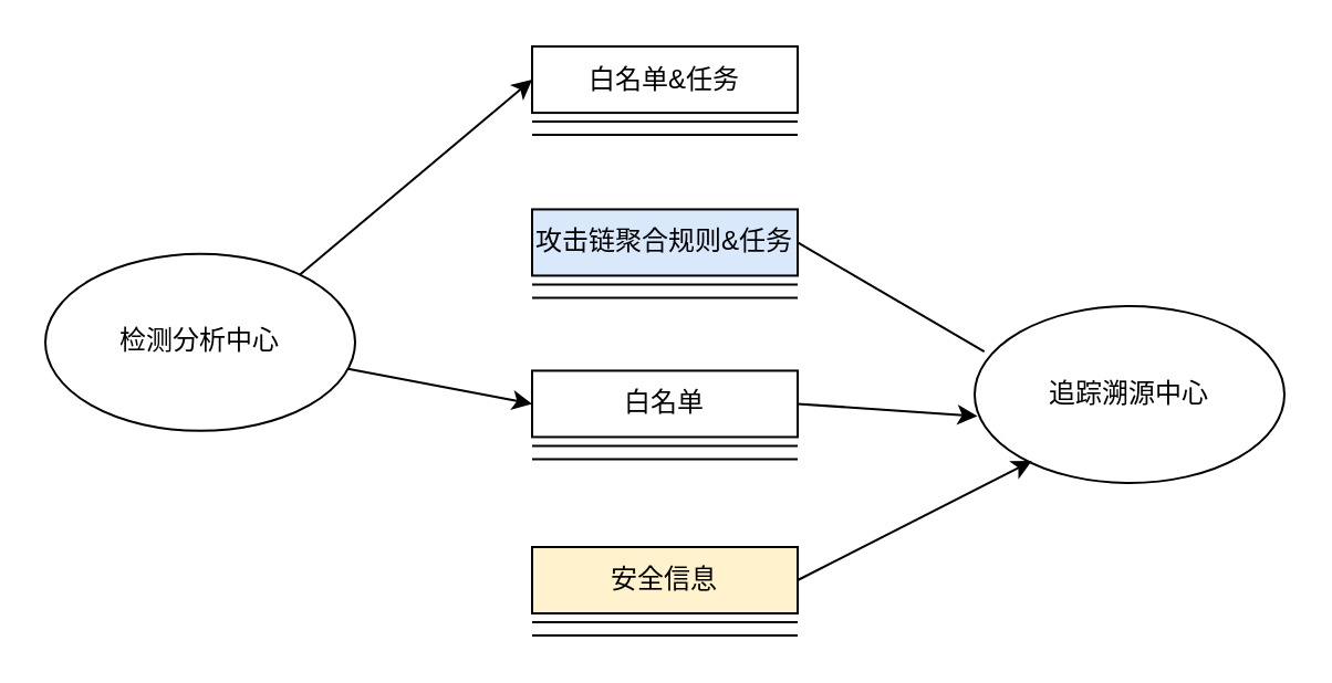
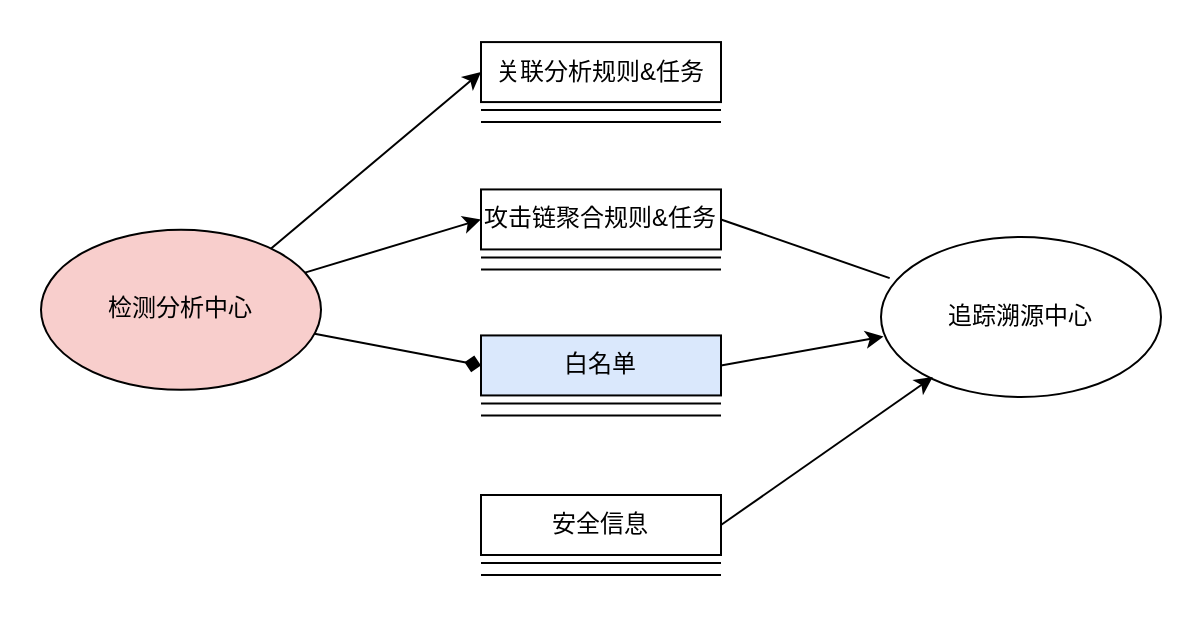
- <mxCell id="7" value="白名单&amp;amp;任务" style="rounded=0;whiteSpace=wrap;html=1;" vertex="1" parent="1"><mxGeometry x="240" y="20.54" width="120" height="30" as="geometry" /></mxCell>
+ <mxCell id="7" value="关联分析规则&amp;amp;任务" style="rounded=0;whiteSpace=wrap;html=1;" vertex="1" parent="1"><mxGeometry x="240" y="20.54" width="120" height="30" as="geometry" /></mxCell>
- <mxCell id="11" value="攻击链聚合规则&amp;amp;任务" style="rounded=0;whiteSpace=wrap;html=1;fillColor=#dae8fc;" vertex="1" parent="1"><mxGeometry x="240" y="94.22" width="120" height="30" as="geometry" /></mxCell>
+ <mxCell id="11" value="攻击链聚合规则&amp;amp;任务" style="rounded=0;whiteSpace=wrap;html=1;" vertex="1" parent="1"><mxGeometry x="240" y="94.22" width="120" height="30" as="geometry" /></mxCell>
+ <mxCell id="4" style="edgeStyle=none;rounded=0;orthogonalLoop=1;jettySize=auto;html=1;entryX=0;entryY=0.5;entryDx=0;entryDy=0;" edge="1" parent="1" source="6" target="11"><mxGeometry relative="1" as="geometry"><mxPoint x="150" y="138" as="sourcePoint" /></mxGeometry></mxCell>
- <mxCell id="6" value="检测分析中心" style="ellipse;whiteSpace=wrap;html=1;" vertex="1" parent="1"><mxGeometry x="20" y="114.4" width="140" height="80" as="geometry" /></mxCell>
+ <mxCell id="6" value="检测分析中心" style="ellipse;whiteSpace=wrap;html=1;fillColor=#f8cecc;" vertex="1" parent="1"><mxGeometry x="20" y="114.4" width="140" height="80" as="geometry" /></mxCell>
- <mxCell id="2" value="追踪溯源中心" style="ellipse;whiteSpace=wrap;html=1;" vertex="1" parent="1"><mxGeometry x="440" y="138" width="140" height="80" as="geometry" /></mxCell>
+ <mxCell id="2" value="追踪溯源中心" style="ellipse;whiteSpace=wrap;html=1;" vertex="1" parent="1"><mxGeometry x="440" y="118" width="140" height="80" as="geometry" /></mxCell>
- <mxCell id="5" style="edgeStyle=none;rounded=0;orthogonalLoop=1;jettySize=auto;html=1;entryX=0;entryY=0.5;entryDx=0;entryDy=0;" edge="1" parent="1" source="6" target="15"><mxGeometry relative="1" as="geometry" /></mxCell>
+ <mxCell id="5" style="edgeStyle=none;rounded=0;orthogonalLoop=1;jettySize=auto;html=1;entryX=0;entryY=0.5;entryDx=0;entryDy=0;endArrow=diamond;" edge="1" parent="1" source="6" target="15"><mxGeometry relative="1" as="geometry" /></mxCell>
- <mxCell id="15" value="&lt;span style=&quot;font-weight: normal&quot;&gt;白名单&lt;/span&gt;" style="rounded=0;whiteSpace=wrap;html=1;fontStyle=1" vertex="1" parent="1"><mxGeometry x="240" y="167.22" width="120" height="30" as="geometry" /></mxCell>
+ <mxCell id="15" value="&lt;span style=&quot;font-weight: normal&quot;&gt;白名单&lt;/span&gt;" style="rounded=0;whiteSpace=wrap;html=1;fontStyle=1;fillColor=#dae8fc;" vertex="1" parent="1"><mxGeometry x="240" y="167.22" width="120" height="30" as="geometry" /></mxCell>
- <mxCell id="19" value="安全信息" style="rounded=0;whiteSpace=wrap;html=1;fillColor=#fff2cc;" vertex="1" parent="1"><mxGeometry x="240" y="247" width="120" height="30" as="geometry" /></mxCell>
+ <mxCell id="19" value="安全信息" style="rounded=0;whiteSpace=wrap;html=1;" vertex="1" parent="1"><mxGeometry x="240" y="247" width="120" height="30" as="geometry" /></mxCell>
